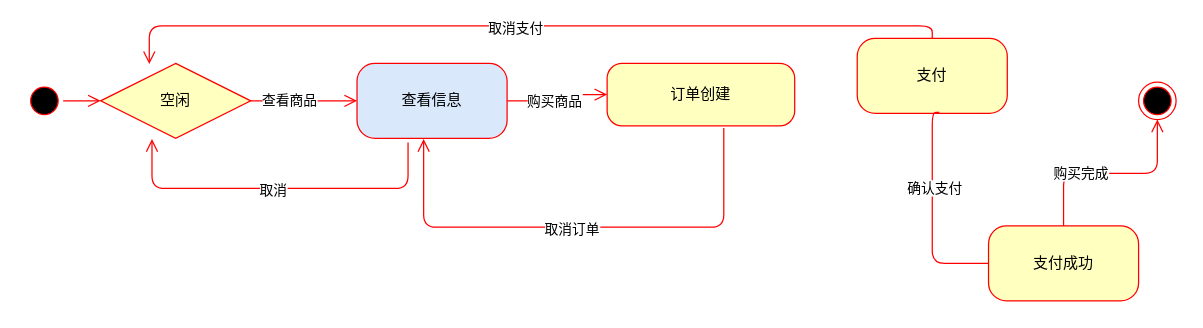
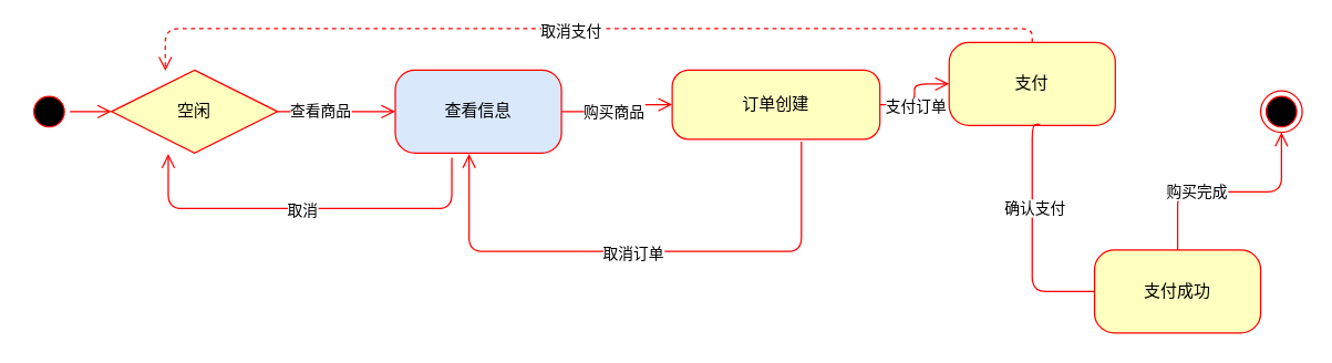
- <mxCell id="20" style="edgeStyle=elbowEdgeStyle;html=1;labelBackgroundColor=none;endArrow=open;endSize=8;strokeColor=#ff0000;fontFamily=Verdana;fontSize=12;align=left;entryX=0.324;entryY=0.01;entryDx=0;entryDy=0;entryPerimeter=0;" edge="1" parent="1" source="14" target="4"><mxGeometry relative="1" as="geometry"><mxPoint x="530" y="-100" as="sourcePoint" /><mxPoint x="90" y="90" as="targetPoint" /><Array as="points"><mxPoint x="460" y="20" /></Array></mxGeometry></mxCell>
+ <mxCell id="20" style="edgeStyle=elbowEdgeStyle;html=1;labelBackgroundColor=none;endArrow=open;endSize=8;strokeColor=#ff0000;fontFamily=Verdana;fontSize=12;align=left;entryX=0.324;entryY=0.01;entryDx=0;entryDy=0;entryPerimeter=0;dashed=1;" edge="1" parent="1" source="14" target="4"><mxGeometry relative="1" as="geometry"><mxPoint x="530" y="-100" as="sourcePoint" /><mxPoint x="90" y="90" as="targetPoint" /><Array as="points"><mxPoint x="460" y="20" /></Array></mxGeometry></mxCell>
+ <mxCell id="15" style="edgeStyle=elbowEdgeStyle;html=1;labelBackgroundColor=none;endArrow=open;endSize=8;strokeColor=#ff0000;fontFamily=Verdana;fontSize=12;align=left;exitX=1;exitY=0.5;exitDx=0;exitDy=0;entryX=0;entryY=0.5;entryDx=0;entryDy=0;" edge="1" parent="1" source="13" target="14"><mxGeometry relative="1" as="geometry"><mxPoint x="545" y="-163" as="sourcePoint" /><mxPoint x="575" y="-163" as="targetPoint" /></mxGeometry></mxCell>
+ <mxCell id="16" value="支付订单" style="edgeLabel;html=1;align=center;verticalAlign=middle;resizable=0;points=[];" vertex="1" connectable="0" parent="15"><mxGeometry x="-0.182" y="3" relative="1" as="geometry"><mxPoint x="3" y="3" as="offset" /></mxGeometry></mxCell>
